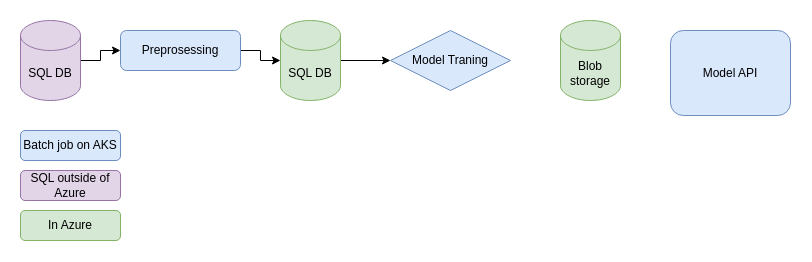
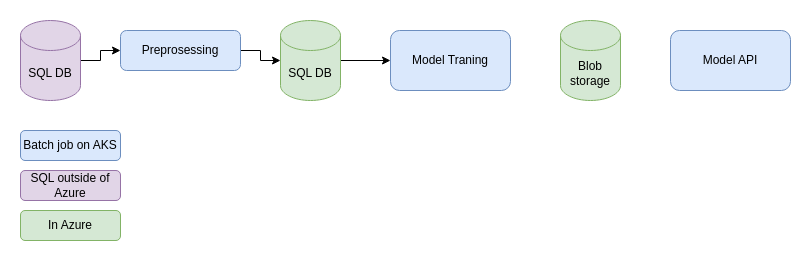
- <mxCell id="9" value="Model Traning" style="rhombus;whiteSpace=wrap;html=1;fillColor=#dae8fc;strokeColor=#6c8ebf;" vertex="1" parent="1"><mxGeometry x="390" y="30" width="120" height="60" as="geometry" /></mxCell>
+ <mxCell id="9" value="Model Traning" style="rounded=1;whiteSpace=wrap;html=1;fillColor=#dae8fc;strokeColor=#6c8ebf;" vertex="1" parent="1"><mxGeometry x="390" y="30" width="120" height="60" as="geometry" /></mxCell>
- <mxCell id="10" value="Model API" style="rounded=1;whiteSpace=wrap;html=1;fillColor=#dae8fc;strokeColor=#6c8ebf;" vertex="1" parent="1"><mxGeometry x="670" y="30" width="120" height="85" as="geometry" /></mxCell>
+ <mxCell id="10" value="Model API" style="rounded=1;whiteSpace=wrap;html=1;fillColor=#dae8fc;strokeColor=#6c8ebf;" vertex="1" parent="1"><mxGeometry x="670" y="30" width="120" height="60" as="geometry" /></mxCell>
